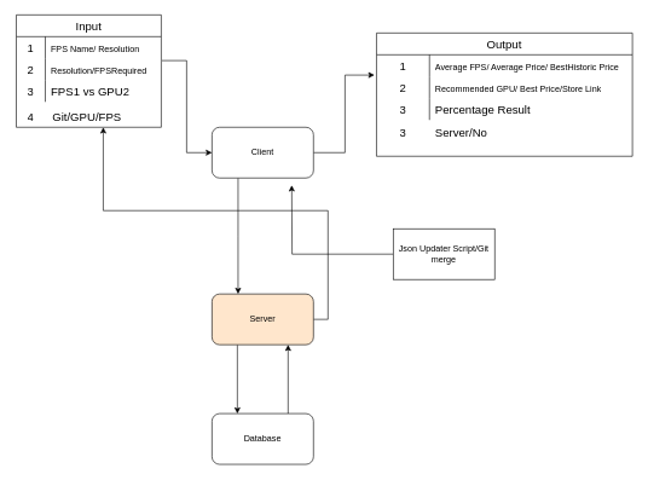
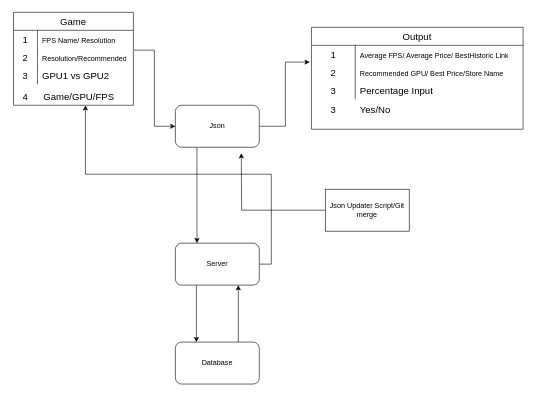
- <mxCell id="6" value="Input" style="shape=table;startSize=30;container=1;collapsible=0;childLayout=tableLayout;fixedRows=1;rowLines=0;fontStyle=0;strokeColor=default;fontSize=16;" vertex="1" parent="1"><mxGeometry x="22" y="20" width="200" height="155" as="geometry" /></mxCell>
+ <mxCell id="6" value="Game" style="shape=table;startSize=30;container=1;collapsible=0;childLayout=tableLayout;fixedRows=1;rowLines=0;fontStyle=0;strokeColor=default;fontSize=16;" vertex="1" parent="1"><mxGeometry x="22" y="20" width="200" height="155" as="geometry" /></mxCell>
- <mxCell id="19" value="&lt;div style=&quot;text-align: center;&quot;&gt;&lt;span style=&quot;background-color: transparent; color: light-dark(rgb(0, 0, 0), rgb(255, 255, 255)); font-size: 12px;&quot;&gt;Average FPS/ Average Price/ BestHistoric Price&lt;/span&gt;&lt;/div&gt;" style="shape=partialRectangle;html=1;whiteSpace=wrap;connectable=0;fillColor=none;top=0;left=0;bottom=0;right=0;align=left;spacingLeft=6;overflow=hidden;strokeColor=inherit;fontSize=16;" vertex="1" parent="17"><mxGeometry x="73" width="280" height="30" as="geometry"><mxRectangle width="280" height="30" as="alternateBounds" /></mxGeometry></mxCell>
+ <mxCell id="19" value="&lt;div style=&quot;text-align: center;&quot;&gt;&lt;span style=&quot;background-color: transparent; color: light-dark(rgb(0, 0, 0), rgb(255, 255, 255)); font-size: 12px;&quot;&gt;Average FPS/ Average Price/ BestHistoric Link&lt;/span&gt;&lt;/div&gt;" style="shape=partialRectangle;html=1;whiteSpace=wrap;connectable=0;fillColor=none;top=0;left=0;bottom=0;right=0;align=left;spacingLeft=6;overflow=hidden;strokeColor=inherit;fontSize=16;" vertex="1" parent="17"><mxGeometry x="73" width="280" height="30" as="geometry"><mxRectangle width="280" height="30" as="alternateBounds" /></mxGeometry></mxCell>
- <mxCell id="12" value="&lt;span style=&quot;font-size: 12px; text-align: center;&quot;&gt;Resolution/FPSRequired&lt;/span&gt;" style="shape=partialRectangle;html=1;whiteSpace=wrap;connectable=0;fillColor=none;top=0;left=0;bottom=0;right=0;align=left;spacingLeft=6;overflow=hidden;strokeColor=inherit;fontSize=16;" vertex="1" parent="10"><mxGeometry x="40" width="160" height="30" as="geometry"><mxRectangle width="160" height="30" as="alternateBounds" /></mxGeometry></mxCell>
+ <mxCell id="12" value="&lt;span style=&quot;font-size: 12px; text-align: center;&quot;&gt;Resolution/Recommended&lt;/span&gt;" style="shape=partialRectangle;html=1;whiteSpace=wrap;connectable=0;fillColor=none;top=0;left=0;bottom=0;right=0;align=left;spacingLeft=6;overflow=hidden;strokeColor=inherit;fontSize=16;" vertex="1" parent="10"><mxGeometry x="40" width="160" height="30" as="geometry"><mxRectangle width="160" height="30" as="alternateBounds" /></mxGeometry></mxCell>
- <mxCell id="22" value="&lt;span style=&quot;font-size: 12px; text-align: center;&quot;&gt;Recommended GPU/ Best Price/Store Link&lt;/span&gt;" style="shape=partialRectangle;html=1;whiteSpace=wrap;connectable=0;fillColor=none;top=0;left=0;bottom=0;right=0;align=left;spacingLeft=6;overflow=hidden;strokeColor=inherit;fontSize=16;" vertex="1" parent="20"><mxGeometry x="73" width="280" height="30" as="geometry"><mxRectangle width="280" height="30" as="alternateBounds" /></mxGeometry></mxCell>
+ <mxCell id="22" value="&lt;span style=&quot;font-size: 12px; text-align: center;&quot;&gt;Recommended GPU/ Best Price/Store Name&lt;/span&gt;" style="shape=partialRectangle;html=1;whiteSpace=wrap;connectable=0;fillColor=none;top=0;left=0;bottom=0;right=0;align=left;spacingLeft=6;overflow=hidden;strokeColor=inherit;fontSize=16;" vertex="1" parent="20"><mxGeometry x="73" width="280" height="30" as="geometry"><mxRectangle width="280" height="30" as="alternateBounds" /></mxGeometry></mxCell>
- <mxCell id="15" value="FPS1 vs GPU2" style="shape=partialRectangle;html=1;whiteSpace=wrap;connectable=0;fillColor=none;top=0;left=0;bottom=0;right=0;align=left;spacingLeft=6;overflow=hidden;strokeColor=inherit;fontSize=16;" vertex="1" parent="13"><mxGeometry x="40" width="160" height="30" as="geometry"><mxRectangle width="160" height="30" as="alternateBounds" /></mxGeometry></mxCell>
+ <mxCell id="15" value="GPU1 vs GPU2" style="shape=partialRectangle;html=1;whiteSpace=wrap;connectable=0;fillColor=none;top=0;left=0;bottom=0;right=0;align=left;spacingLeft=6;overflow=hidden;strokeColor=inherit;fontSize=16;" vertex="1" parent="13"><mxGeometry x="40" width="160" height="30" as="geometry"><mxRectangle width="160" height="30" as="alternateBounds" /></mxGeometry></mxCell>
- <mxCell id="25" value="Percentage Result" style="shape=partialRectangle;html=1;whiteSpace=wrap;connectable=0;fillColor=none;top=0;left=0;bottom=0;right=0;align=left;spacingLeft=6;overflow=hidden;strokeColor=inherit;fontSize=16;" vertex="1" parent="23"><mxGeometry x="73" width="280" height="30" as="geometry"><mxRectangle width="280" height="30" as="alternateBounds" /></mxGeometry></mxCell>
+ <mxCell id="25" value="Percentage Input" style="shape=partialRectangle;html=1;whiteSpace=wrap;connectable=0;fillColor=none;top=0;left=0;bottom=0;right=0;align=left;spacingLeft=6;overflow=hidden;strokeColor=inherit;fontSize=16;" vertex="1" parent="23"><mxGeometry x="73" width="280" height="30" as="geometry"><mxRectangle width="280" height="30" as="alternateBounds" /></mxGeometry></mxCell>
- <mxCell id="35" value="Git/GPU/FPS" style="shape=partialRectangle;html=1;whiteSpace=wrap;connectable=0;fillColor=none;top=0;left=0;bottom=0;right=0;align=left;spacingLeft=6;overflow=hidden;strokeColor=inherit;fontSize=16;" vertex="1" parent="33"><mxGeometry x="44" width="156" height="30" as="geometry"><mxRectangle width="156" height="30" as="alternateBounds" /></mxGeometry></mxCell>
+ <mxCell id="35" value="Game/GPU/FPS" style="shape=partialRectangle;html=1;whiteSpace=wrap;connectable=0;fillColor=none;top=0;left=0;bottom=0;right=0;align=left;spacingLeft=6;overflow=hidden;strokeColor=inherit;fontSize=16;" vertex="1" parent="33"><mxGeometry x="44" width="156" height="30" as="geometry"><mxRectangle width="156" height="30" as="alternateBounds" /></mxGeometry></mxCell>
- <mxCell id="38" value="Server/No" style="shape=partialRectangle;html=1;whiteSpace=wrap;connectable=0;fillColor=none;top=0;left=0;bottom=0;right=0;align=left;spacingLeft=6;overflow=hidden;strokeColor=inherit;fontSize=16;" vertex="1" parent="36"><mxGeometry x="73" width="280" height="30" as="geometry"><mxRectangle width="280" height="30" as="alternateBounds" /></mxGeometry></mxCell>
+ <mxCell id="38" value="Yes/No" style="shape=partialRectangle;html=1;whiteSpace=wrap;connectable=0;fillColor=none;top=0;left=0;bottom=0;right=0;align=left;spacingLeft=6;overflow=hidden;strokeColor=inherit;fontSize=16;" vertex="1" parent="36"><mxGeometry x="73" width="280" height="30" as="geometry"><mxRectangle width="280" height="30" as="alternateBounds" /></mxGeometry></mxCell>
- <mxCell id="4" value="Client" style="rounded=1;whiteSpace=wrap;html=1;fontSize=12;glass=0;strokeWidth=1;shadow=0;" parent="1" vertex="1"><mxGeometry x="292" y="175" width="140" height="70" as="geometry" /></mxCell>
+ <mxCell id="4" value="Json" style="rounded=1;whiteSpace=wrap;html=1;fontSize=12;glass=0;strokeWidth=1;shadow=0;" parent="1" vertex="1"><mxGeometry x="292" y="175" width="140" height="70" as="geometry" /></mxCell>
- <mxCell id="28" value="Server" style="rounded=1;whiteSpace=wrap;html=1;fontSize=12;glass=0;strokeWidth=1;shadow=0;fillColor=#ffe6cc;" vertex="1" parent="1"><mxGeometry x="292" y="405" width="140" height="70" as="geometry" /></mxCell>
+ <mxCell id="28" value="Server" style="rounded=1;whiteSpace=wrap;html=1;fontSize=12;glass=0;strokeWidth=1;shadow=0;" vertex="1" parent="1"><mxGeometry x="292" y="405" width="140" height="70" as="geometry" /></mxCell>
